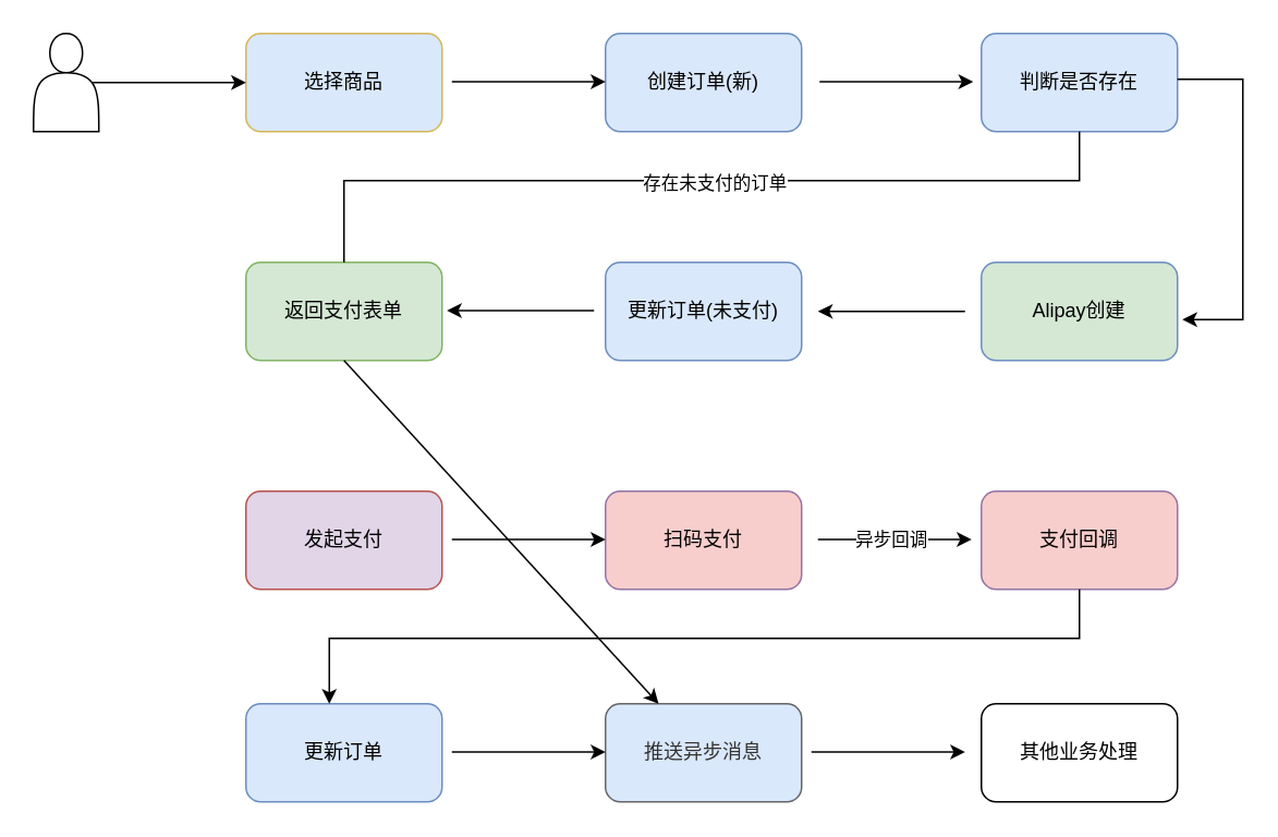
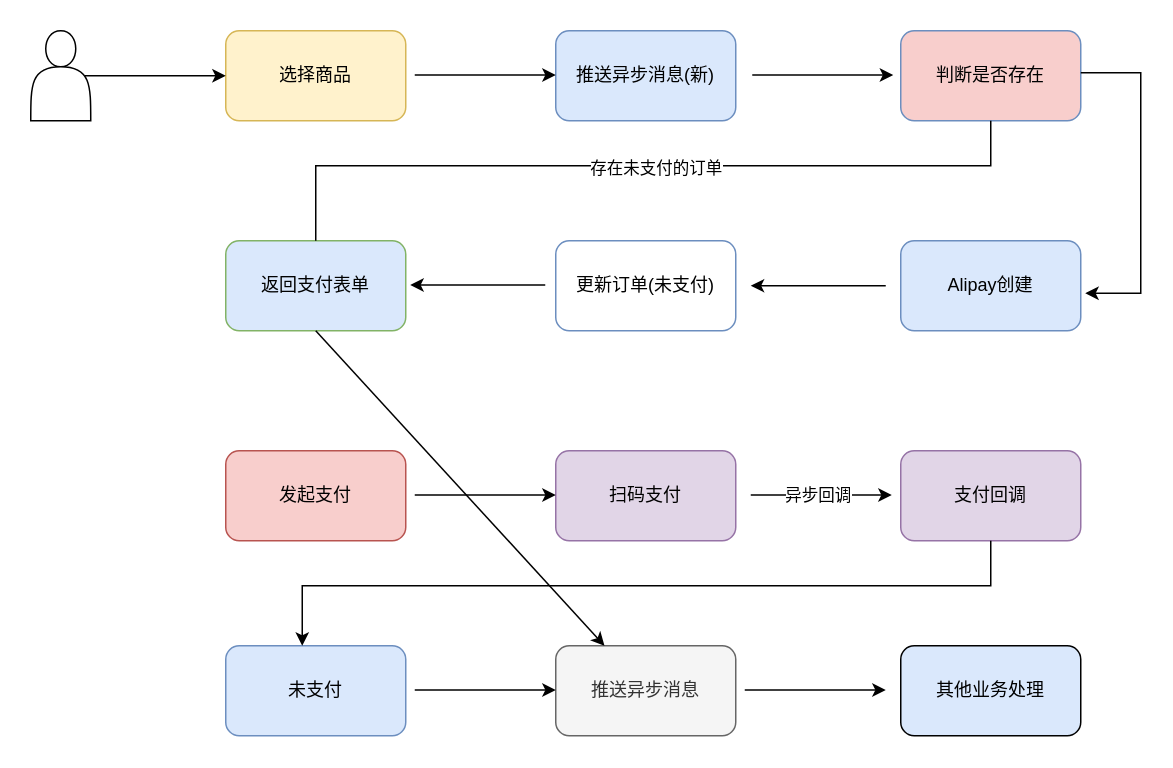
- <mxCell id="3" value="选择商品" style="rounded=1;whiteSpace=wrap;html=1;fillColor=#dae8fc;strokeColor=#d6b656;" vertex="1" parent="1"><mxGeometry x="150" y="20" width="120" height="60" as="geometry" /></mxCell>
+ <mxCell id="3" value="选择商品" style="rounded=1;whiteSpace=wrap;html=1;fillColor=#fff2cc;strokeColor=#d6b656;" vertex="1" parent="1"><mxGeometry x="150" y="20" width="120" height="60" as="geometry" /></mxCell>
- <mxCell id="4" value="创建订单(新)" style="rounded=1;whiteSpace=wrap;html=1;fillColor=#dae8fc;strokeColor=#6c8ebf;" vertex="1" parent="1"><mxGeometry x="370" y="20" width="120" height="60" as="geometry" /></mxCell>
+ <mxCell id="4" value="推送异步消息(新)" style="rounded=1;whiteSpace=wrap;html=1;fillColor=#dae8fc;strokeColor=#6c8ebf;" vertex="1" parent="1"><mxGeometry x="370" y="20" width="120" height="60" as="geometry" /></mxCell>
- <mxCell id="5" value="判断是否存在" style="rounded=1;whiteSpace=wrap;html=1;fillColor=#dae8fc;strokeColor=#6c8ebf;" vertex="1" parent="1"><mxGeometry x="600" y="20" width="120" height="60" as="geometry" /></mxCell>
+ <mxCell id="5" value="判断是否存在" style="rounded=1;whiteSpace=wrap;html=1;fillColor=#f8cecc;strokeColor=#6c8ebf;" vertex="1" parent="1"><mxGeometry x="600" y="20" width="120" height="60" as="geometry" /></mxCell>
- <mxCell id="6" value="返回支付表单" style="rounded=1;whiteSpace=wrap;html=1;fillColor=#d5e8d4;strokeColor=#82b366;" vertex="1" parent="1"><mxGeometry x="150" y="160" width="120" height="60" as="geometry" /></mxCell>
+ <mxCell id="6" value="返回支付表单" style="rounded=1;whiteSpace=wrap;html=1;fillColor=#dae8fc;strokeColor=#82b366;" vertex="1" parent="1"><mxGeometry x="150" y="160" width="120" height="60" as="geometry" /></mxCell>
- <mxCell id="7" value="更新订单(未支付)" style="rounded=1;whiteSpace=wrap;html=1;fillColor=#dae8fc;strokeColor=#6c8ebf;" vertex="1" parent="1"><mxGeometry x="370" y="160" width="120" height="60" as="geometry" /></mxCell>
+ <mxCell id="7" value="更新订单(未支付)" style="rounded=1;whiteSpace=wrap;html=1;fillColor=#ffffff;strokeColor=#6c8ebf;" vertex="1" parent="1"><mxGeometry x="370" y="160" width="120" height="60" as="geometry" /></mxCell>
- <mxCell id="8" value="Alipay创建" style="rounded=1;whiteSpace=wrap;html=1;fillColor=#d5e8d4;strokeColor=#6c8ebf;" vertex="1" parent="1"><mxGeometry x="600" y="160" width="120" height="60" as="geometry" /></mxCell>
+ <mxCell id="8" value="Alipay创建" style="rounded=1;whiteSpace=wrap;html=1;fillColor=#dae8fc;strokeColor=#6c8ebf;" vertex="1" parent="1"><mxGeometry x="600" y="160" width="120" height="60" as="geometry" /></mxCell>
- <mxCell id="9" value="发起支付" style="rounded=1;whiteSpace=wrap;html=1;fillColor=#e1d5e7;strokeColor=#b85450;" vertex="1" parent="1"><mxGeometry x="150" y="300" width="120" height="60" as="geometry" /></mxCell>
+ <mxCell id="9" value="发起支付" style="rounded=1;whiteSpace=wrap;html=1;fillColor=#f8cecc;strokeColor=#b85450;" vertex="1" parent="1"><mxGeometry x="150" y="300" width="120" height="60" as="geometry" /></mxCell>
- <mxCell id="10" value="扫码支付" style="rounded=1;whiteSpace=wrap;html=1;fillColor=#f8cecc;strokeColor=#9673a6;" vertex="1" parent="1"><mxGeometry x="370" y="300" width="120" height="60" as="geometry" /></mxCell>
+ <mxCell id="10" value="扫码支付" style="rounded=1;whiteSpace=wrap;html=1;fillColor=#e1d5e7;strokeColor=#9673a6;" vertex="1" parent="1"><mxGeometry x="370" y="300" width="120" height="60" as="geometry" /></mxCell>
- <mxCell id="11" value="支付回调" style="rounded=1;whiteSpace=wrap;html=1;fillColor=#f8cecc;strokeColor=#9673a6;" vertex="1" parent="1"><mxGeometry x="600" y="300" width="120" height="60" as="geometry" /></mxCell>
+ <mxCell id="11" value="支付回调" style="rounded=1;whiteSpace=wrap;html=1;fillColor=#e1d5e7;strokeColor=#9673a6;" vertex="1" parent="1"><mxGeometry x="600" y="300" width="120" height="60" as="geometry" /></mxCell>
- <mxCell id="12" value="更新订单" style="rounded=1;whiteSpace=wrap;html=1;fillColor=#dae8fc;strokeColor=#6c8ebf;" vertex="1" parent="1"><mxGeometry x="150" y="430" width="120" height="60" as="geometry" /></mxCell>
+ <mxCell id="12" value="未支付" style="rounded=1;whiteSpace=wrap;html=1;fillColor=#dae8fc;strokeColor=#6c8ebf;" vertex="1" parent="1"><mxGeometry x="150" y="430" width="120" height="60" as="geometry" /></mxCell>
- <mxCell id="13" value="推送异步消息" style="rounded=1;whiteSpace=wrap;html=1;fillColor=#dae8fc;strokeColor=#666666;fontColor=#333333;" vertex="1" parent="1"><mxGeometry x="370" y="430" width="120" height="60" as="geometry" /></mxCell>
+ <mxCell id="13" value="推送异步消息" style="rounded=1;whiteSpace=wrap;html=1;fillColor=#f5f5f5;strokeColor=#666666;fontColor=#333333;" vertex="1" parent="1"><mxGeometry x="370" y="430" width="120" height="60" as="geometry" /></mxCell>
- <mxCell id="14" value="其他业务处理" style="rounded=1;whiteSpace=wrap;html=1;" vertex="1" parent="1"><mxGeometry x="600" y="430" width="120" height="60" as="geometry" /></mxCell>
+ <mxCell id="14" value="其他业务处理" style="rounded=1;whiteSpace=wrap;html=1;fillColor=#dae8fc;" vertex="1" parent="1"><mxGeometry x="600" y="430" width="120" height="60" as="geometry" /></mxCell>
